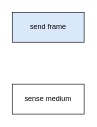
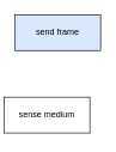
- <mxCell id="3" value="sense medium" style="rounded=0;whiteSpace=wrap;html=1;" vertex="1" parent="1"><mxGeometry x="20" y="140" width="120" height="50" as="geometry" /></mxCell>
+ <mxCell id="3" value="sense medium" style="rounded=0;whiteSpace=wrap;html=1;" vertex="1" parent="1"><mxGeometry x="5" y="135" width="120" height="50" as="geometry" /></mxCell>
